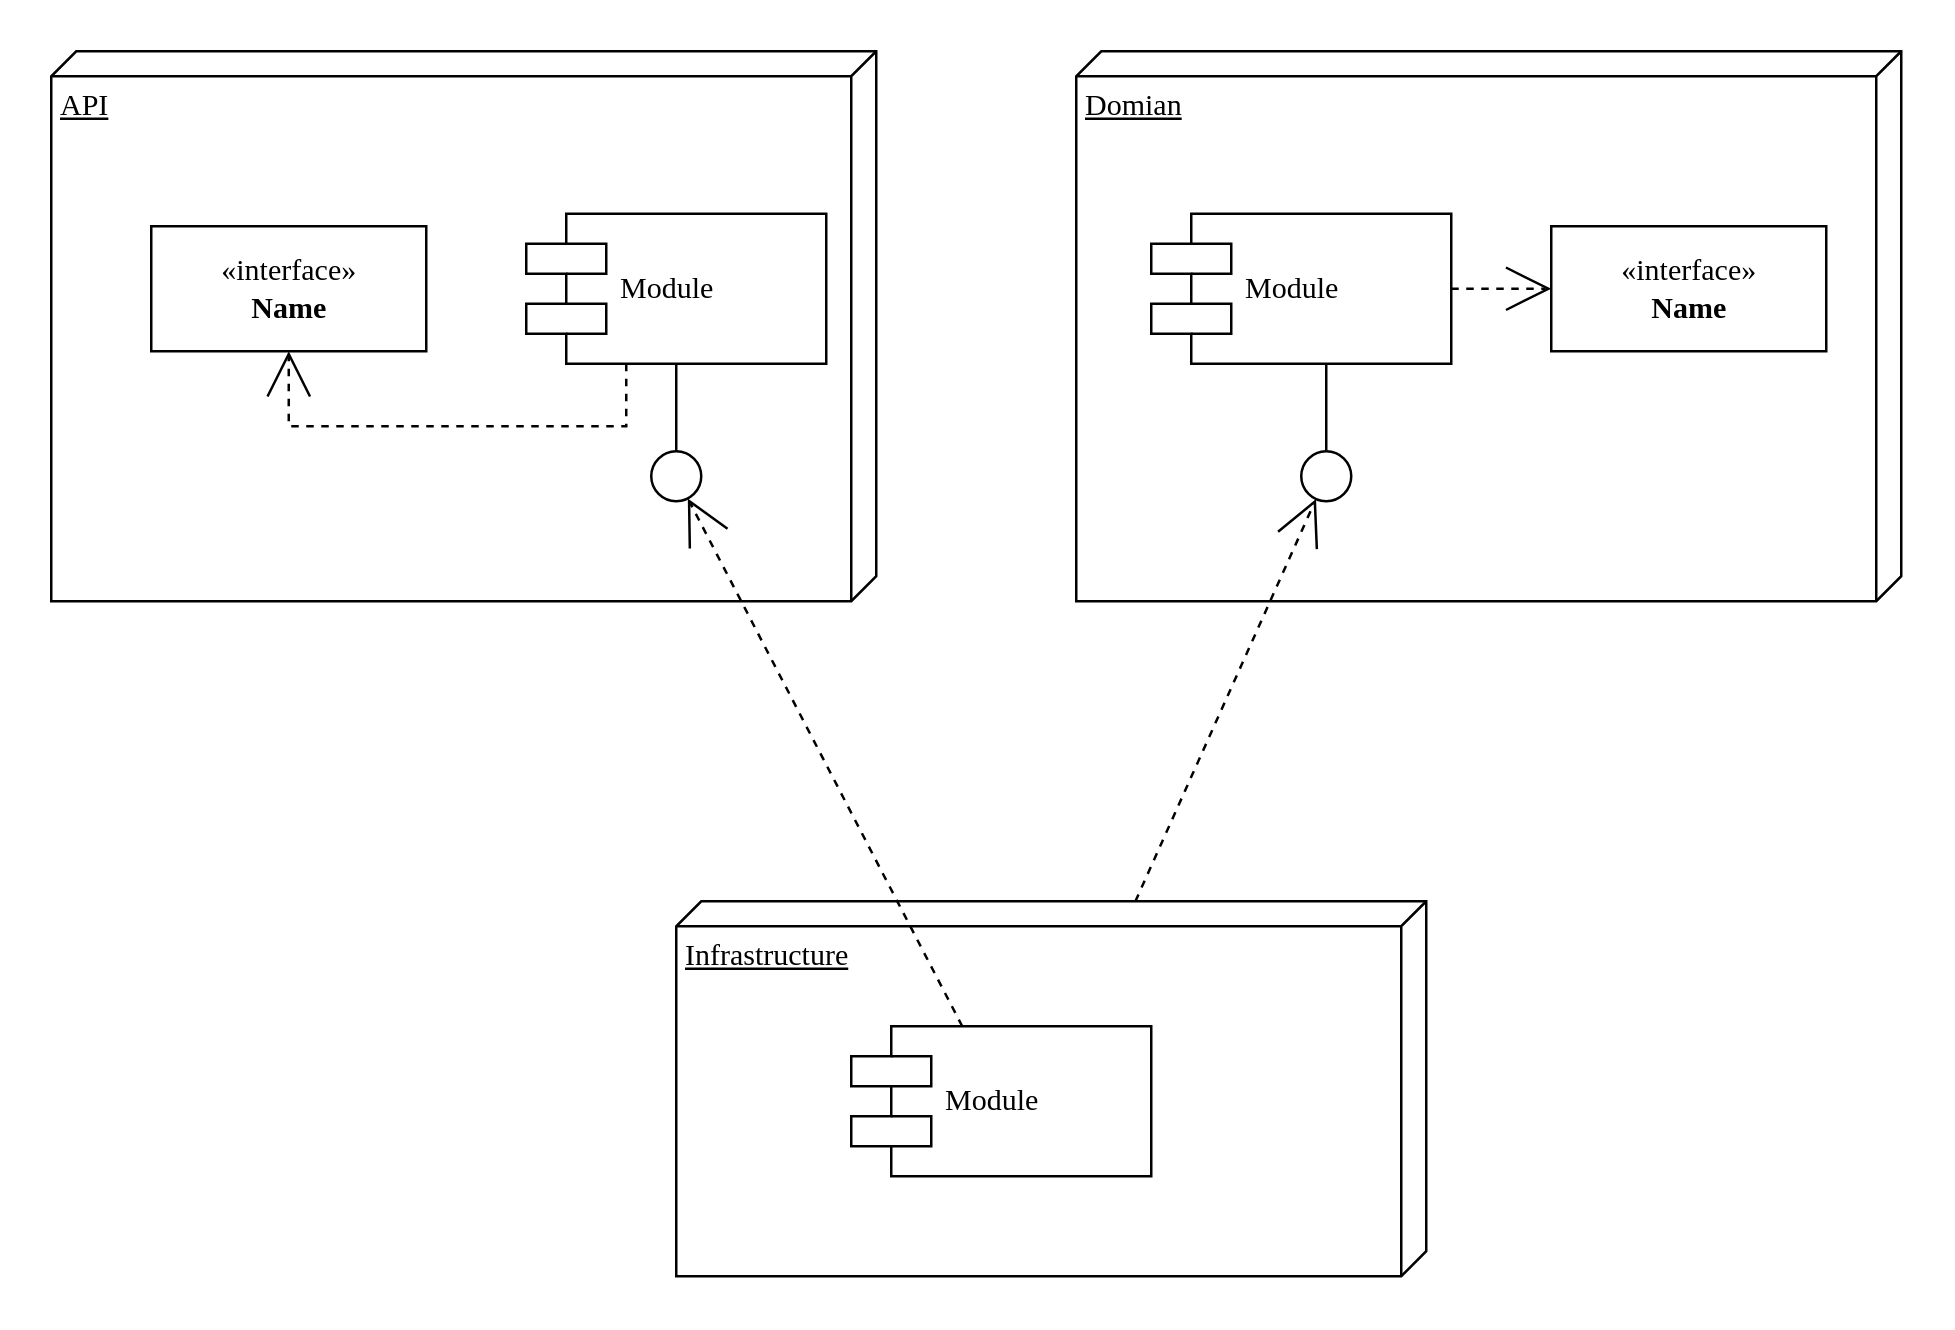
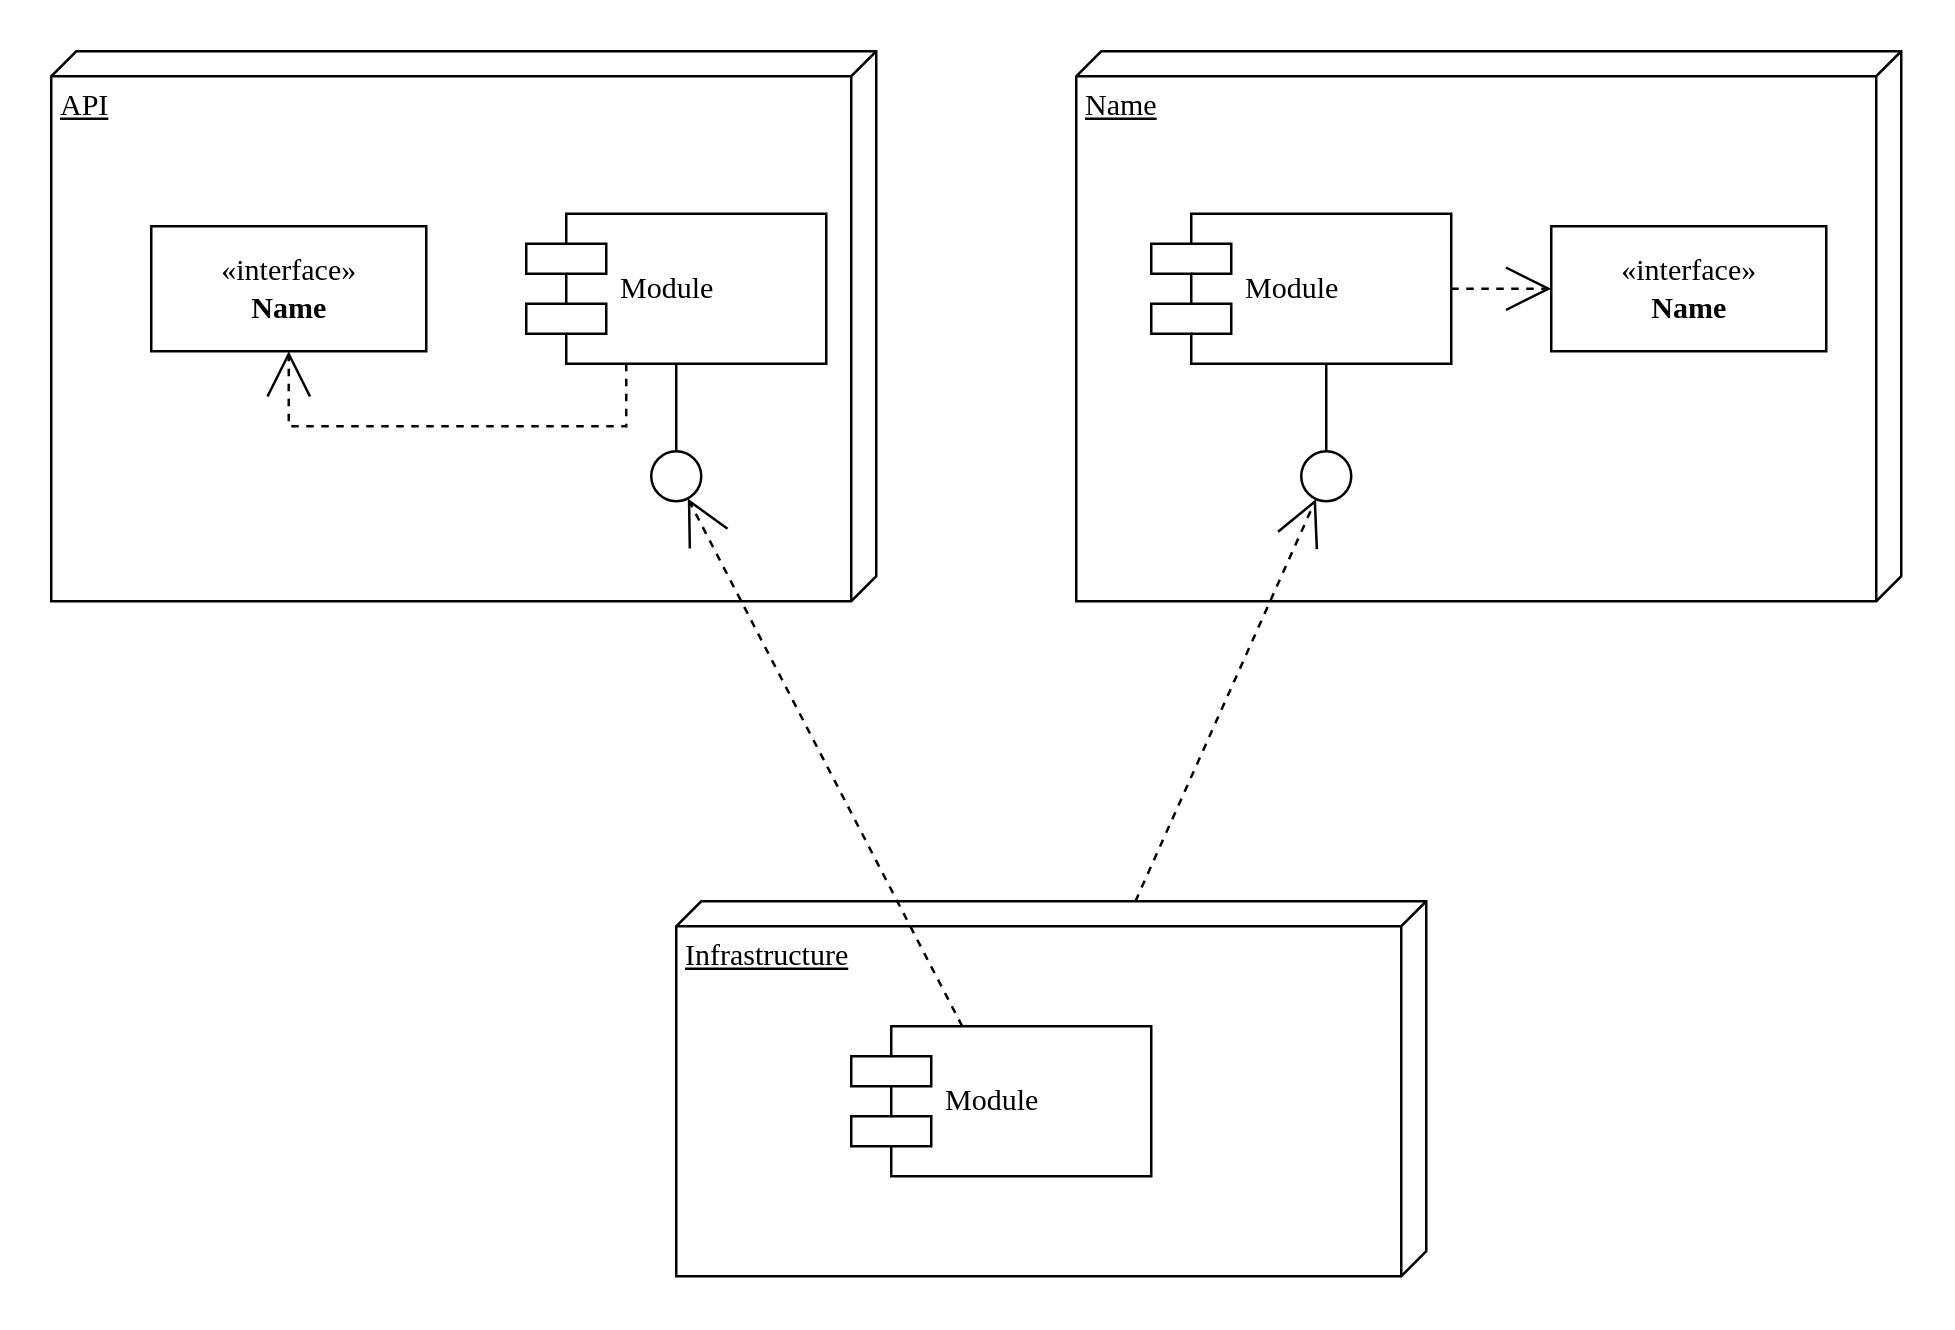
- <mxCell id="3" value="Domian" style="verticalAlign=top;align=left;spacingTop=8;spacingLeft=2;spacingRight=12;shape=cube;size=10;direction=south;fontStyle=4;html=1;rounded=0;shadow=0;comic=0;labelBackgroundColor=none;strokeWidth=1;fontFamily=Verdana;fontSize=12" parent="1" vertex="1"><mxGeometry x="430" y="20" width="330" height="220" as="geometry" /></mxCell>
+ <mxCell id="3" value="Name" style="verticalAlign=top;align=left;spacingTop=8;spacingLeft=2;spacingRight=12;shape=cube;size=10;direction=south;fontStyle=4;html=1;rounded=0;shadow=0;comic=0;labelBackgroundColor=none;strokeWidth=1;fontFamily=Verdana;fontSize=12" parent="1" vertex="1"><mxGeometry x="430" y="20" width="330" height="220" as="geometry" /></mxCell>
